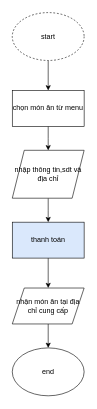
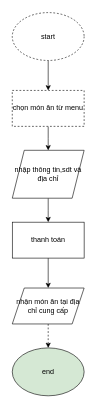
- <mxCell id="5" value="chọn món ăn từ menu" style="rounded=0;whiteSpace=wrap;html=1;" vertex="1" parent="1"><mxGeometry x="20" y="150" width="120" height="60" as="geometry" /></mxCell>
+ <mxCell id="5" value="chọn món ăn từ menu" style="rounded=0;whiteSpace=wrap;html=1;dashed=1;" vertex="1" parent="1"><mxGeometry x="20" y="150" width="120" height="60" as="geometry" /></mxCell>
- <mxCell id="9" value="thanh toán" style="rounded=0;whiteSpace=wrap;html=1;fillColor=#dae8fc;" vertex="1" parent="1"><mxGeometry x="20" y="370" width="120" height="60" as="geometry" /></mxCell>
+ <mxCell id="9" value="thanh toán" style="rounded=0;whiteSpace=wrap;html=1;" vertex="1" parent="1"><mxGeometry x="20" y="370" width="120" height="60" as="geometry" /></mxCell>
- <mxCell id="10" value="" style="edgeStyle=orthogonalEdgeStyle;rounded=0;orthogonalLoop=1;jettySize=auto;html=1;" edge="1" parent="1" source="11" target="12"><mxGeometry relative="1" as="geometry" /></mxCell>
+ <mxCell id="10" value="" style="edgeStyle=orthogonalEdgeStyle;rounded=0;orthogonalLoop=1;jettySize=auto;html=1;dashed=1;" edge="1" parent="1" source="11" target="12"><mxGeometry relative="1" as="geometry" /></mxCell>
- <mxCell id="12" value="end" style="ellipse;whiteSpace=wrap;html=1;" vertex="1" parent="1"><mxGeometry x="20" y="580" width="120" height="80" as="geometry" /></mxCell>
+ <mxCell id="12" value="end" style="ellipse;whiteSpace=wrap;html=1;fillColor=#d5e8d4;" vertex="1" parent="1"><mxGeometry x="20" y="580" width="120" height="80" as="geometry" /></mxCell>
